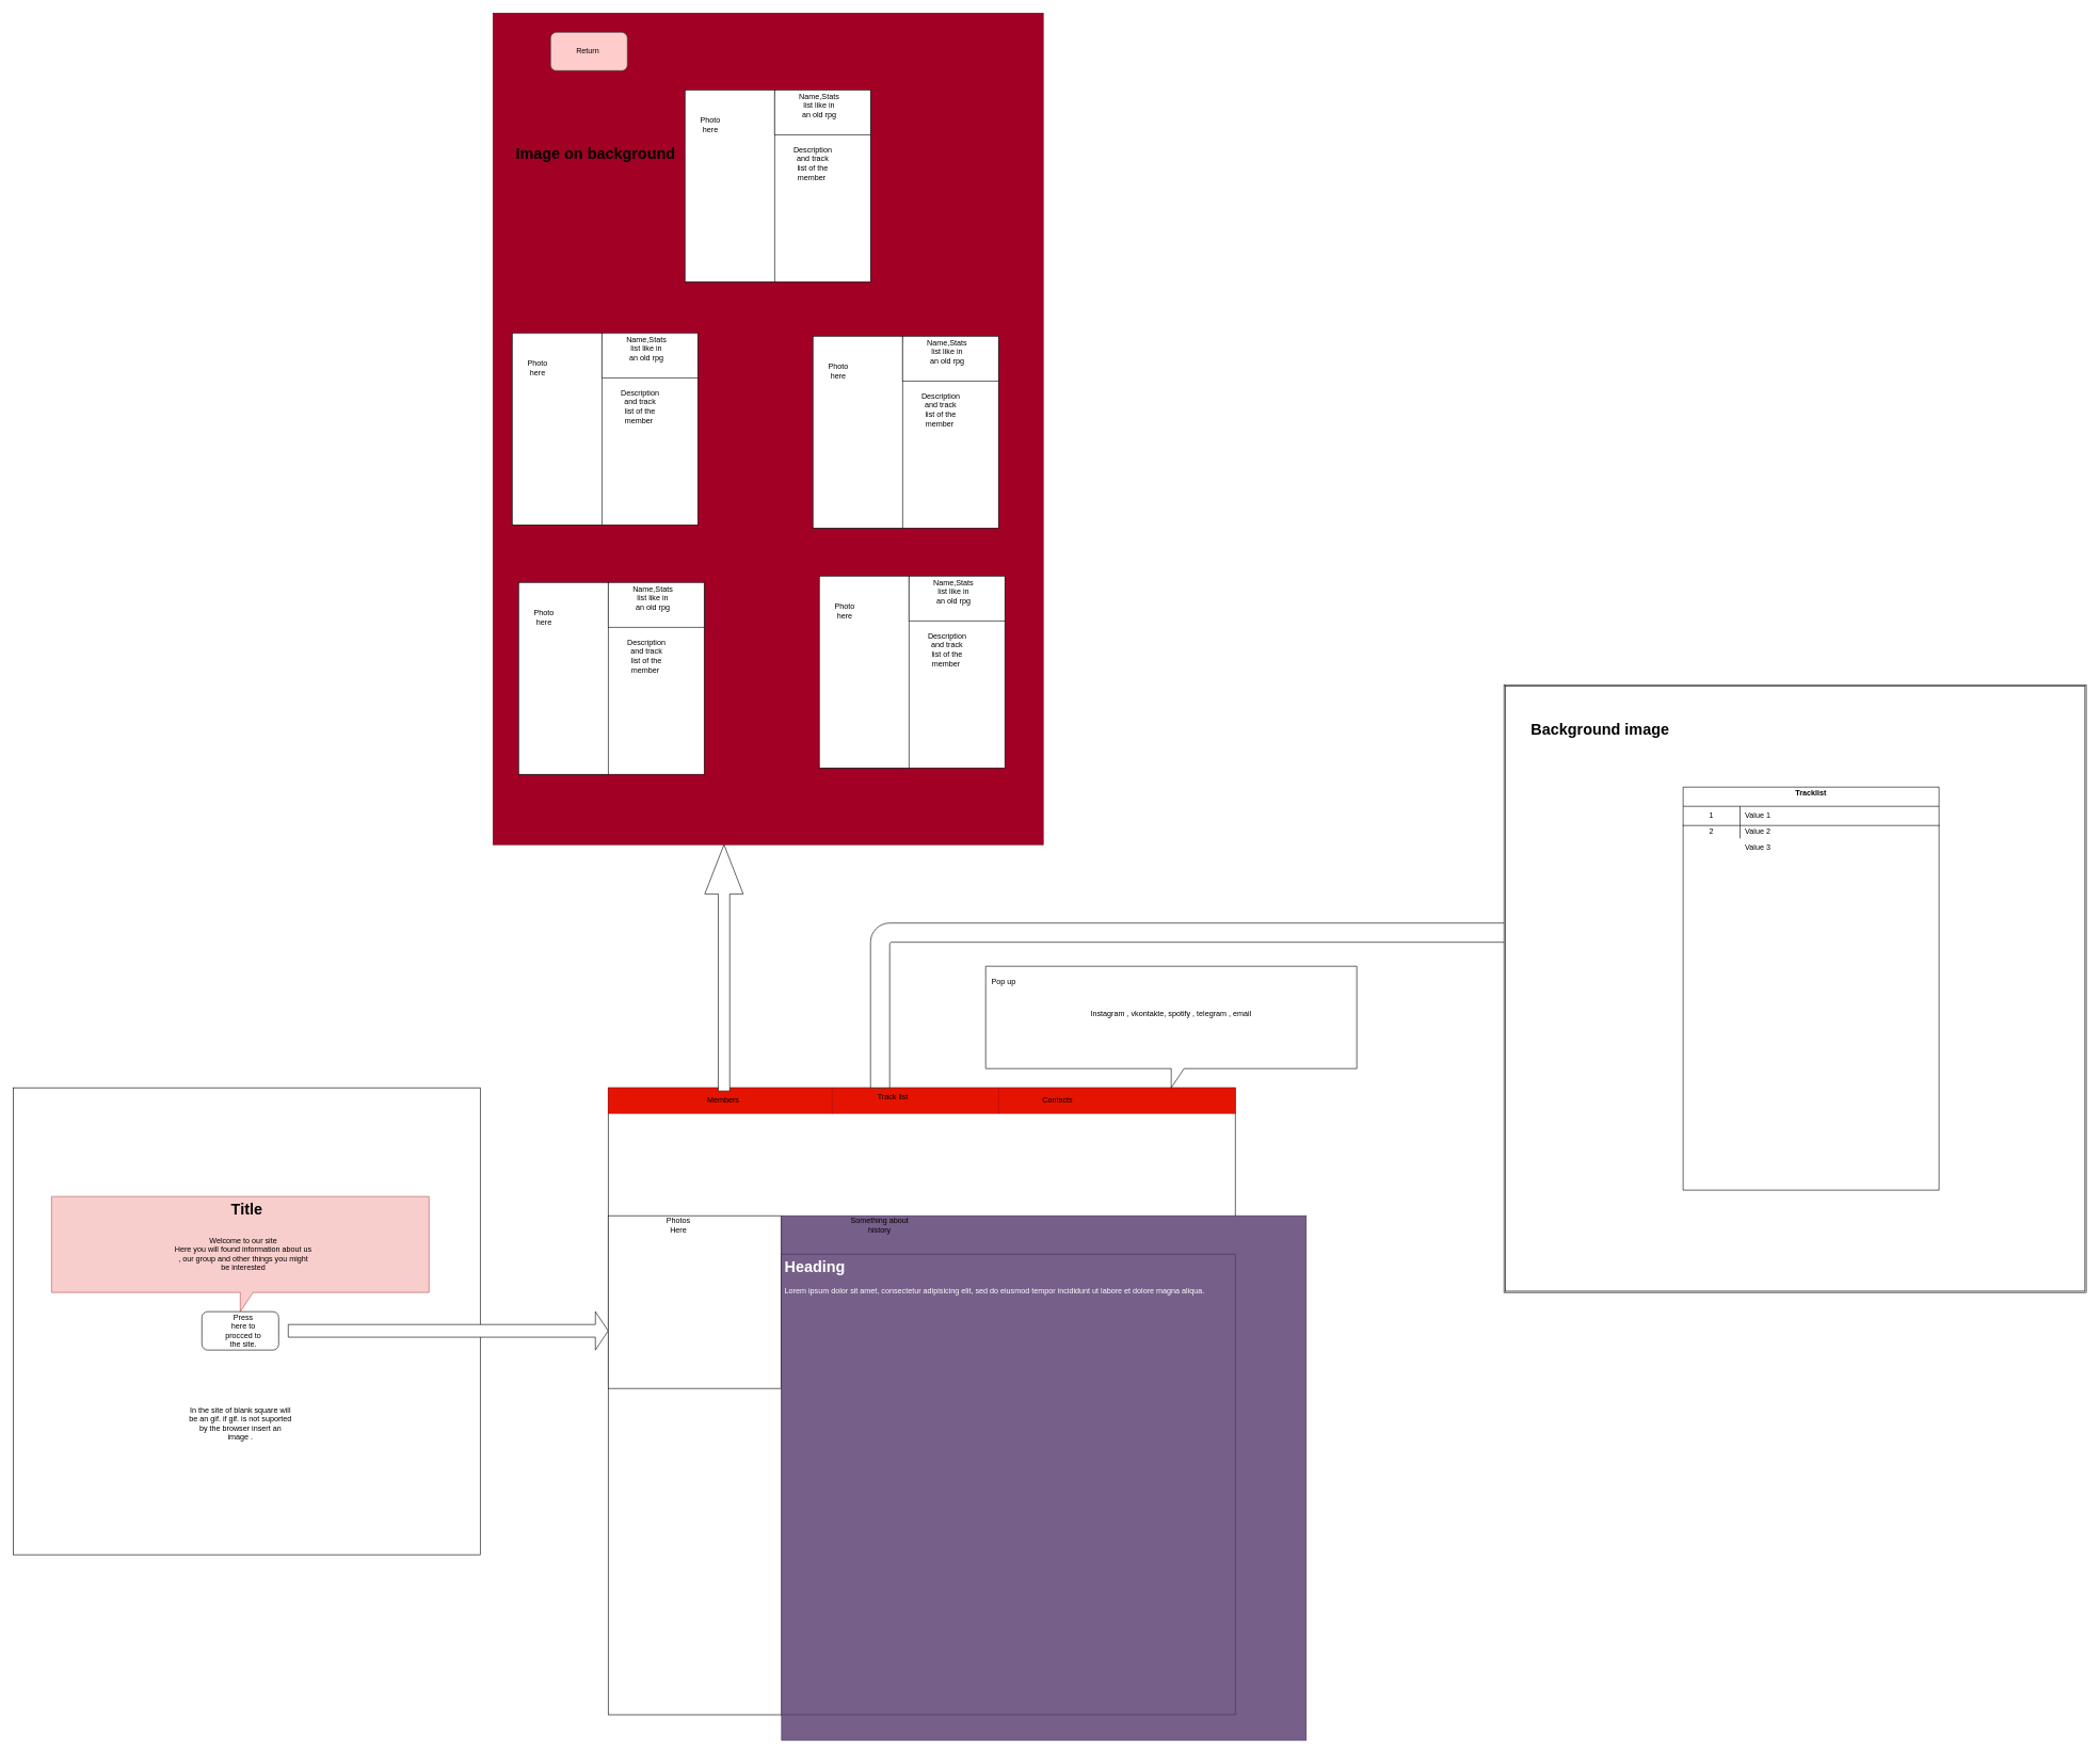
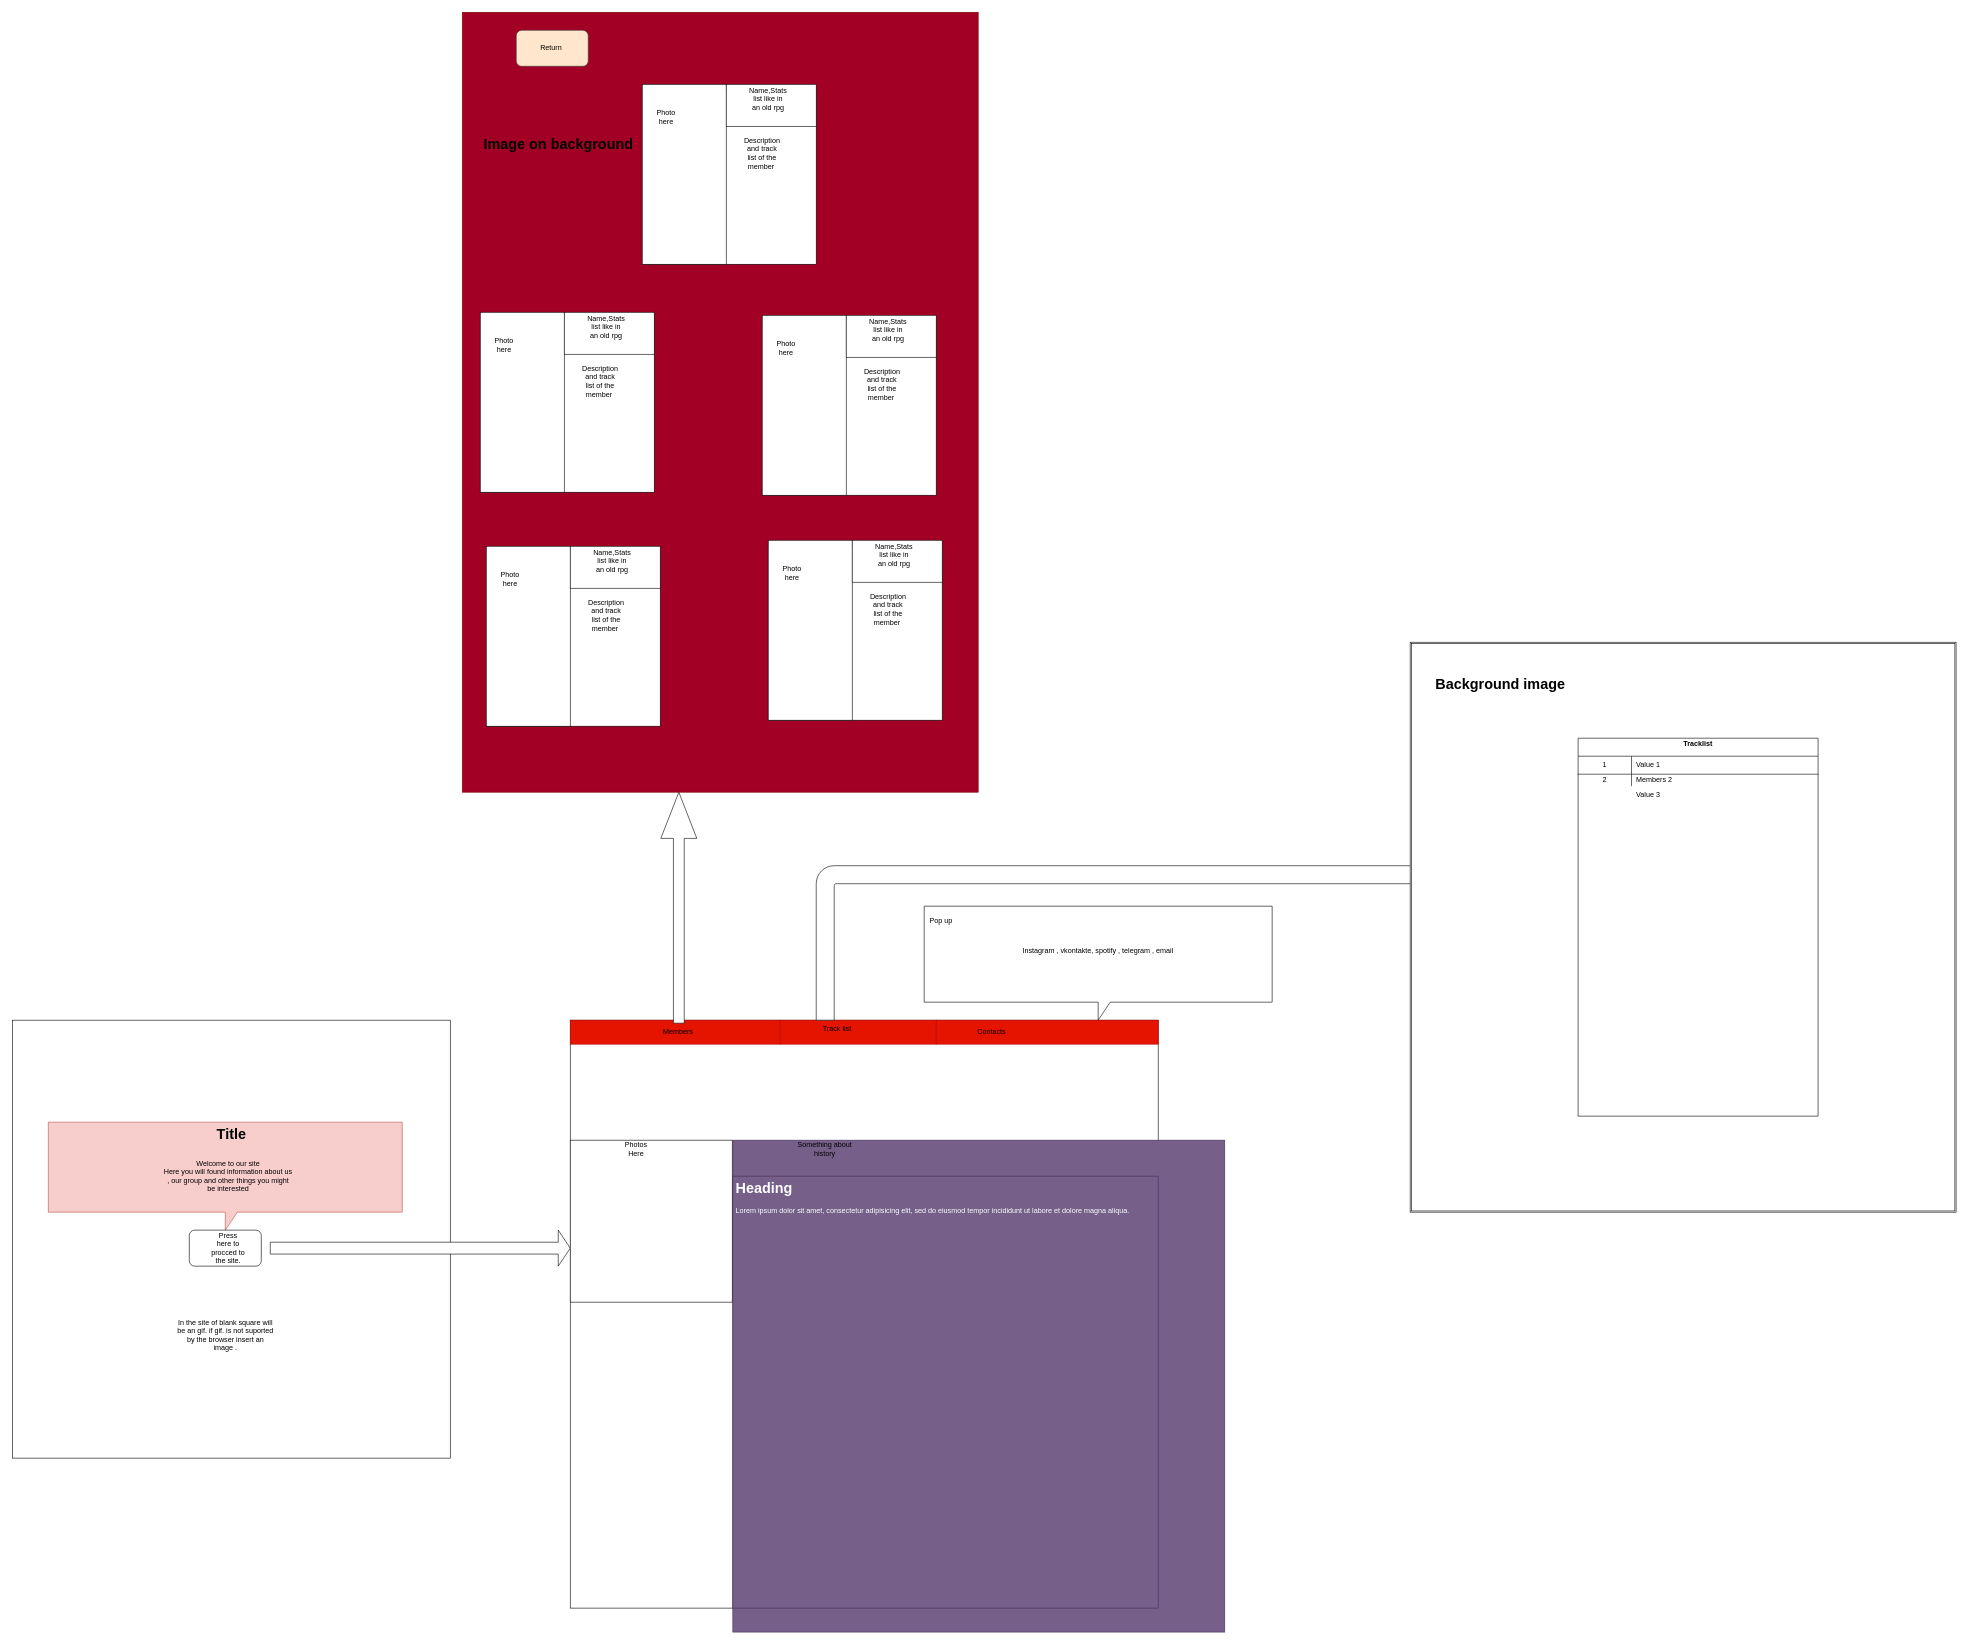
- <mxCell id="55" value="Return&amp;nbsp;" style="rounded=1;whiteSpace=wrap;html=1;fillColor=#ffcccc;strokeColor=#36393d;" vertex="1" parent="1"><mxGeometry x="860" y="50" width="120" height="60" as="geometry" /></mxCell>
+ <mxCell id="55" value="Return&amp;nbsp;" style="rounded=1;whiteSpace=wrap;html=1;fillColor=#ffe6cc;strokeColor=#36393d;" vertex="1" parent="1"><mxGeometry x="860" y="50" width="120" height="60" as="geometry" /></mxCell>
- <mxCell id="64" value="Value 2" style="shape=partialRectangle;html=1;whiteSpace=wrap;connectable=0;fillColor=none;top=0;left=0;bottom=0;right=0;align=left;spacingLeft=6;overflow=hidden;pointerEvents=1;" vertex="1" parent="62"><mxGeometry x="89" width="311" height="20" as="geometry"><mxRectangle width="311" height="20" as="alternateBounds" /></mxGeometry></mxCell>
+ <mxCell id="64" value="Members 2" style="shape=partialRectangle;html=1;whiteSpace=wrap;connectable=0;fillColor=none;top=0;left=0;bottom=0;right=0;align=left;spacingLeft=6;overflow=hidden;pointerEvents=1;" vertex="1" parent="62"><mxGeometry x="89" width="311" height="20" as="geometry"><mxRectangle width="311" height="20" as="alternateBounds" /></mxGeometry></mxCell>
